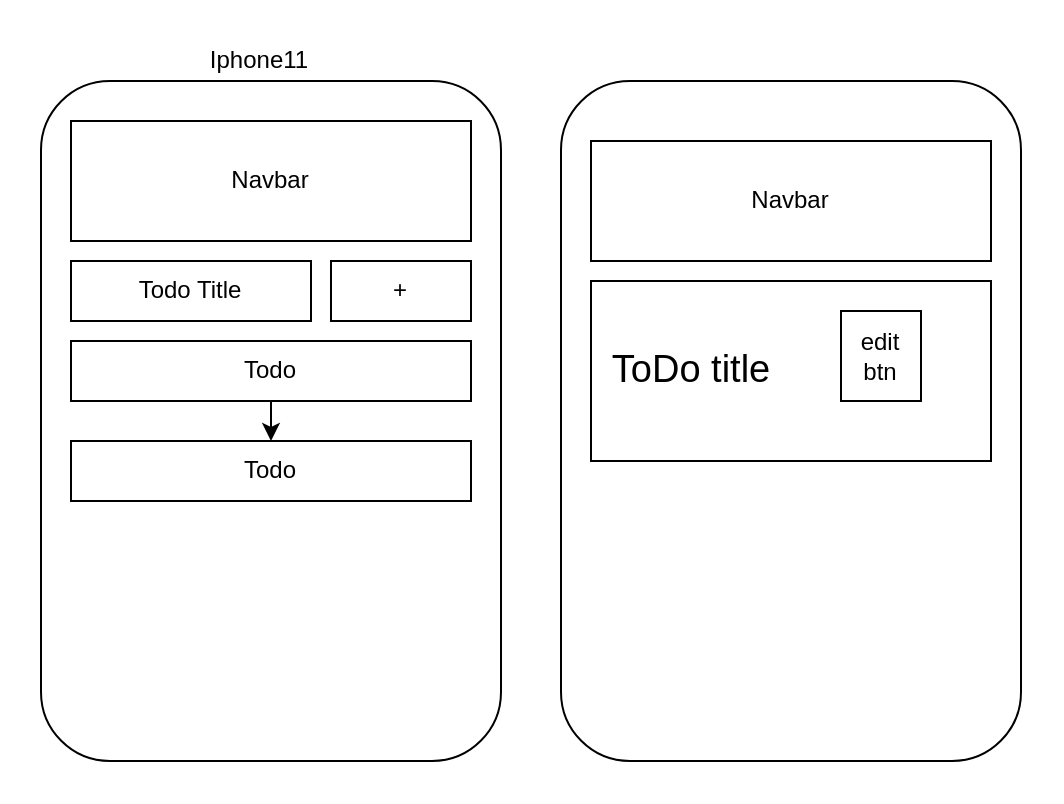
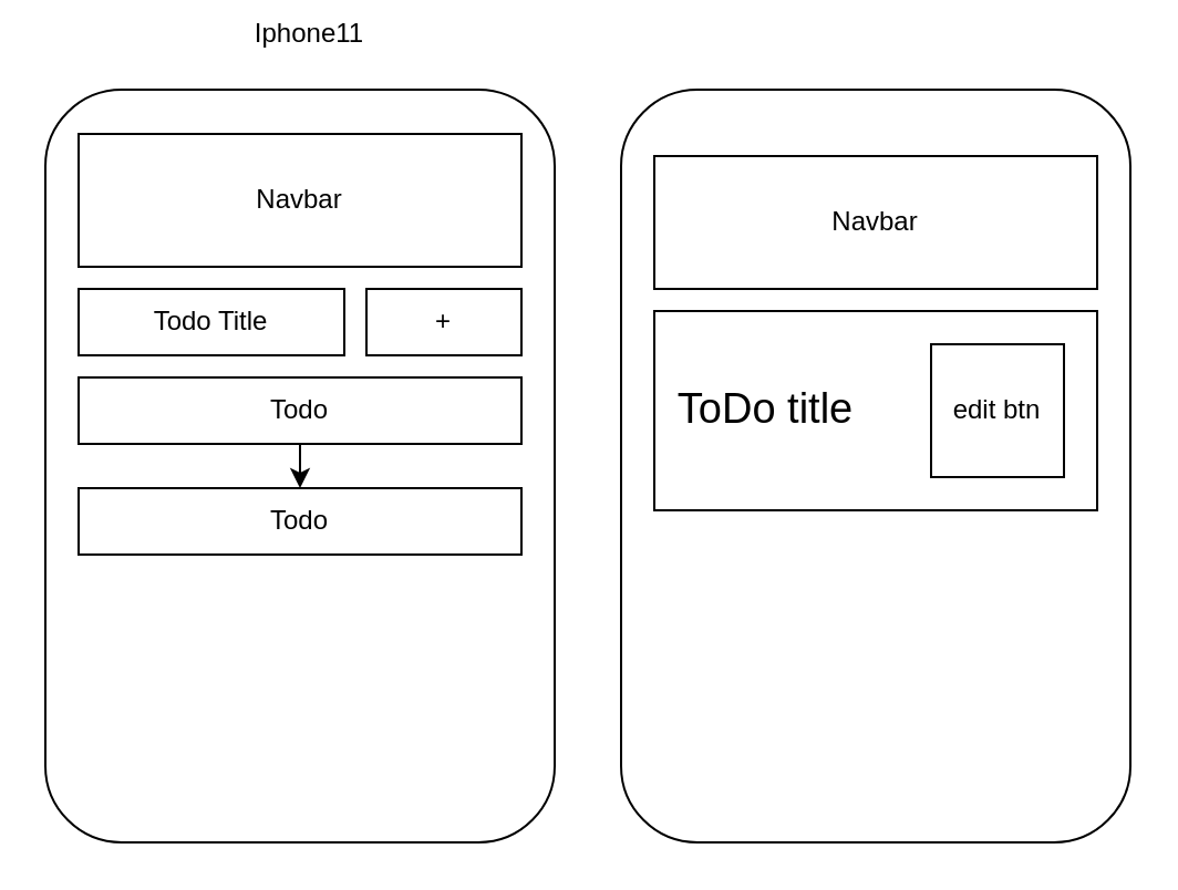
- <mxCell id="9" value="Iphone11" style="text;html=1;align=center;verticalAlign=middle;resizable=0;points=[];autosize=1;strokeColor=none;" vertex="1" parent="1"><mxGeometry x="99" y="20" width="60" height="20" as="geometry" /></mxCell>
+ <mxCell id="9" value="Iphone11" style="text;html=1;align=center;verticalAlign=middle;resizable=0;points=[];autosize=1;strokeColor=none;" vertex="1" parent="1"><mxGeometry x="109" y="5" width="60" height="20" as="geometry" /></mxCell>
- <mxCell id="14" value="edit btn" style="rounded=0;whiteSpace=wrap;html=1;" vertex="1" parent="1"><mxGeometry x="420" y="155" width="40" height="45" as="geometry" /></mxCell>
+ <mxCell id="14" value="edit btn" style="rounded=0;whiteSpace=wrap;html=1;" vertex="1" parent="1"><mxGeometry x="420" y="155" width="60" height="60" as="geometry" /></mxCell>
